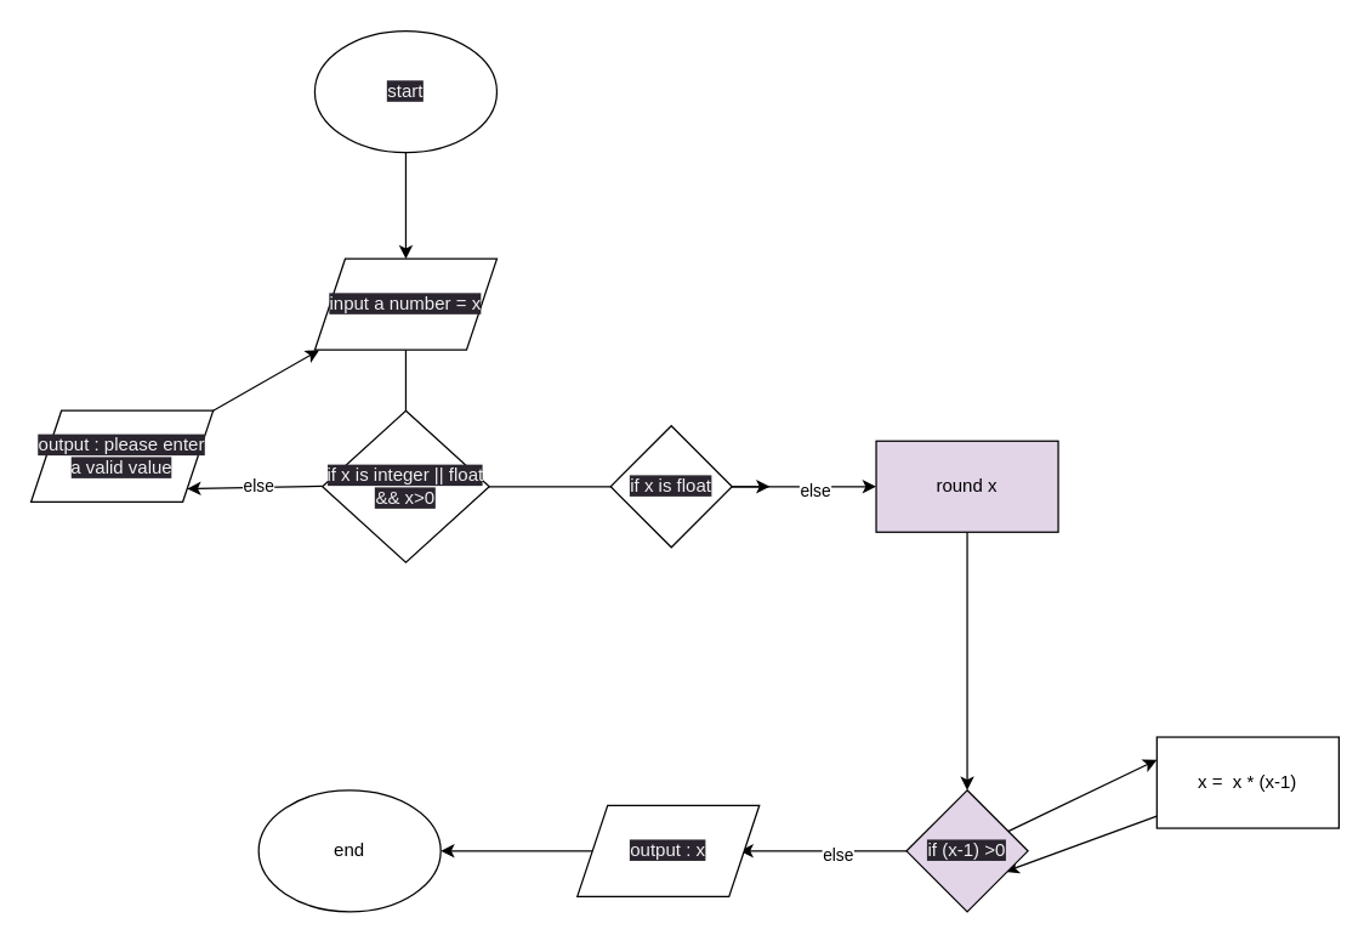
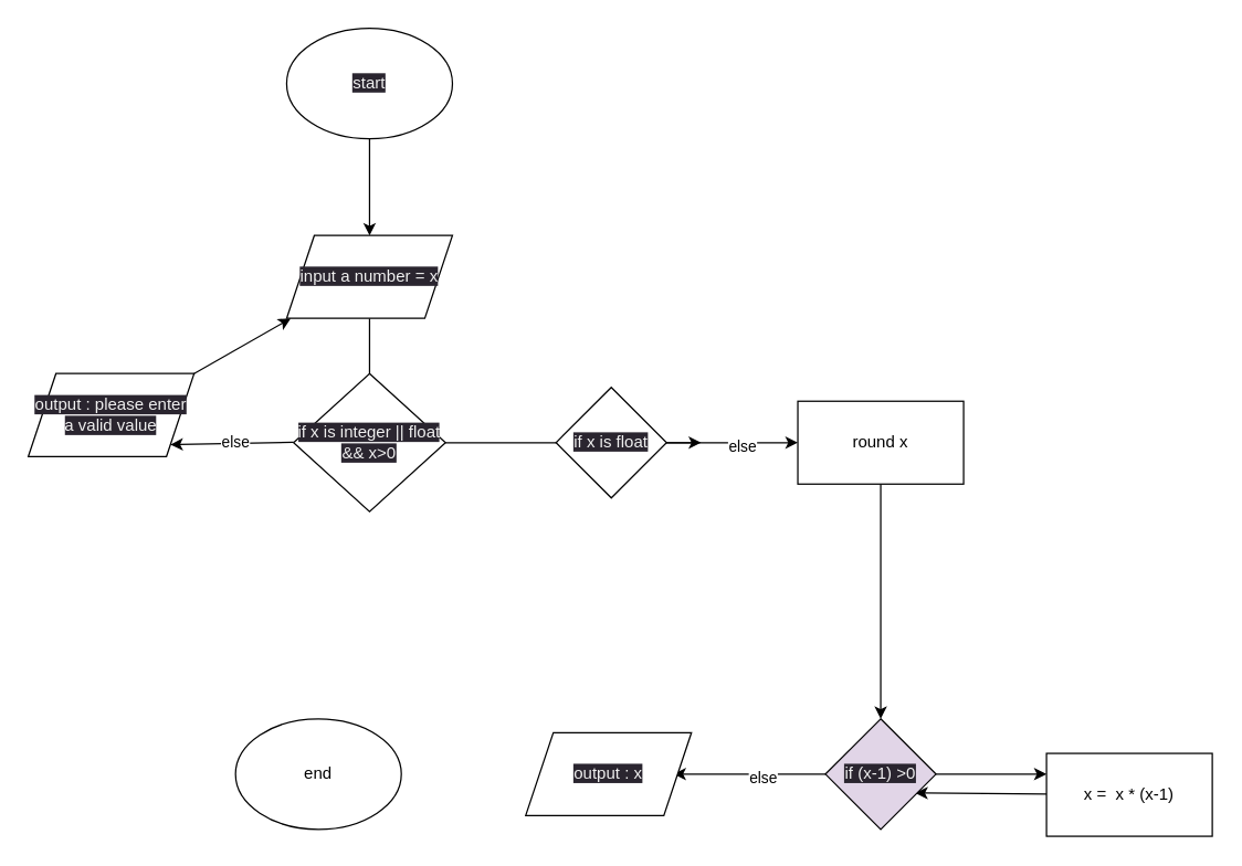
- <mxCell id="11" value="round x" style="whiteSpace=wrap;html=1;fillColor=#e1d5e7;" parent="1" vertex="1"><mxGeometry x="577" y="290" width="120" height="60" as="geometry" /></mxCell>
+ <mxCell id="11" value="round x" style="whiteSpace=wrap;html=1;" parent="1" vertex="1"><mxGeometry x="577" y="290" width="120" height="60" as="geometry" /></mxCell>
- <mxCell id="9" value="x =&amp;nbsp; x * (x-1)" style="whiteSpace=wrap;html=1;" parent="1" vertex="1"><mxGeometry x="762" y="485" width="120" height="60" as="geometry" /></mxCell>
+ <mxCell id="9" value="x =&amp;nbsp; x * (x-1)" style="whiteSpace=wrap;html=1;" parent="1" vertex="1"><mxGeometry x="757" y="545" width="120" height="60" as="geometry" /></mxCell>
- <mxCell id="21" style="edgeStyle=none;html=1;" edge="1" parent="1" source="22" target="25"><mxGeometry relative="1" as="geometry" /></mxCell>
